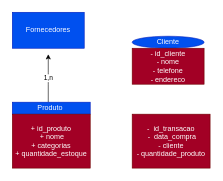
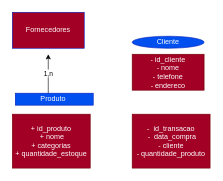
- <mxCell id="4" value="Fornecedores" style="whiteSpace=wrap;html=1;fillColor=#0050ef;fontColor=#ffffff;strokeColor=#001DBC;" vertex="1" parent="1"><mxGeometry x="20" y="20" width="120" height="60" as="geometry" /></mxCell>
+ <mxCell id="4" value="Fornecedores" style="whiteSpace=wrap;html=1;fillColor=#a20025;fontColor=#ffffff;strokeColor=#001DBC;" vertex="1" parent="1"><mxGeometry x="20" y="20" width="120" height="60" as="geometry" /></mxCell>
- <mxCell id="6" value="- id_cliente&lt;br&gt;- nome&lt;br&gt;- telefone&lt;br&gt;- endereco" style="whiteSpace=wrap;html=1;fontFamily=Helvetica;fillColor=#a20025;fontColor=#ffffff;strokeColor=#6F0000;" vertex="1" parent="1"><mxGeometry x="220" y="80" width="120" height="60" as="geometry" /></mxCell>
+ <mxCell id="6" value="- id_cliente&lt;br&gt;- nome&lt;br&gt;- telefone&lt;br&gt;- endereco" style="whiteSpace=wrap;html=1;fontFamily=Helvetica;fillColor=#a20025;fontColor=#ffffff;strokeColor=#6F0000;" vertex="1" parent="1"><mxGeometry x="220" y="90" width="120" height="60" as="geometry" /></mxCell>
- <mxCell id="3" value="Produto&amp;nbsp;" style="whiteSpace=wrap;html=1;fillColor=#0050ef;fontColor=#ffffff;strokeColor=#001DBC;" vertex="1" parent="1"><mxGeometry x="20" y="170" width="130" height="20" as="geometry" /></mxCell>
+ <mxCell id="3" value="Produto&amp;nbsp;" style="whiteSpace=wrap;html=1;fillColor=#0050ef;fontColor=#ffffff;strokeColor=#001DBC;" vertex="1" parent="1"><mxGeometry x="25" y="155" width="130" height="20" as="geometry" /></mxCell>
